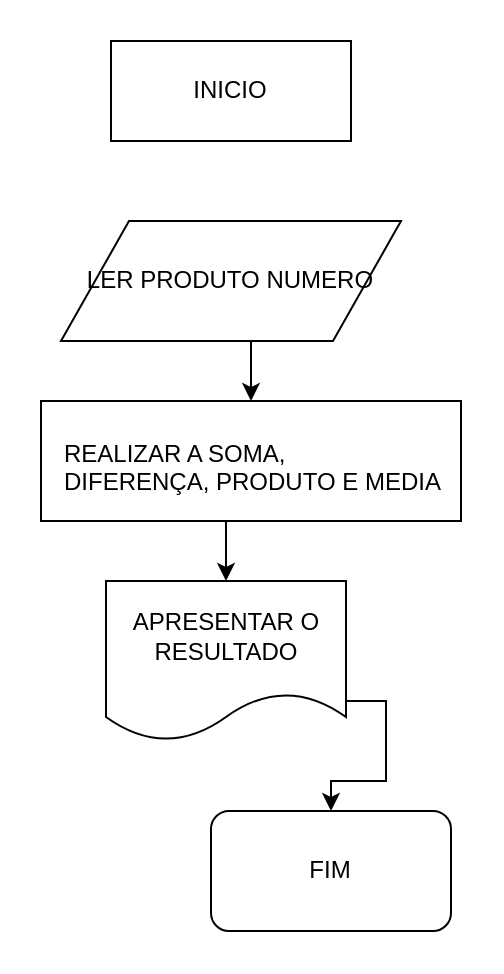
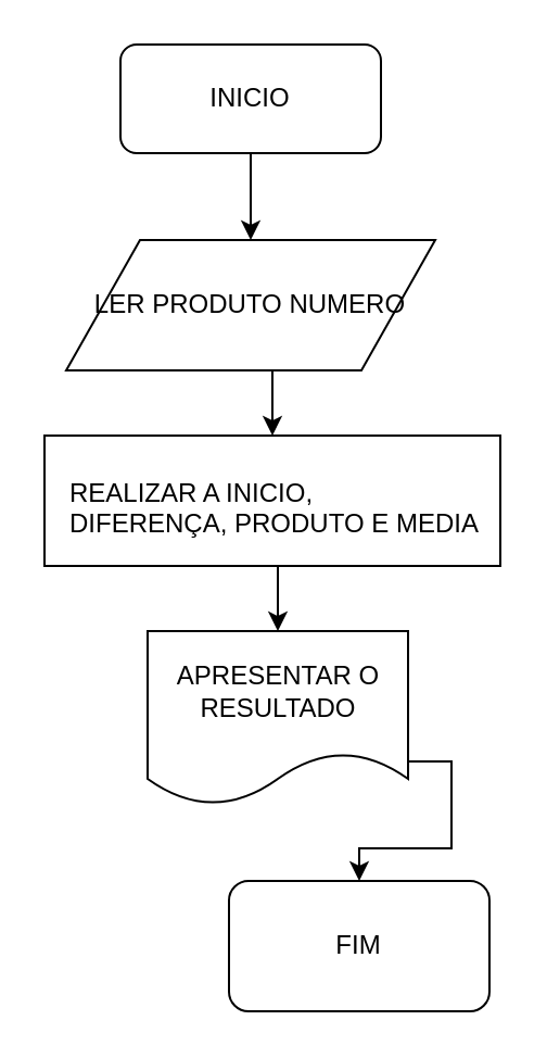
- <mxCell id="3" value="INICIO" style="whiteSpace=wrap;html=1;rounded=0;" vertex="1" parent="1"><mxGeometry x="55" y="20" width="120" height="50" as="geometry" /></mxCell>
+ <mxCell id="3" value="INICIO" style="rounded=1;whiteSpace=wrap;html=1;" vertex="1" parent="1"><mxGeometry x="55" y="20" width="120" height="50" as="geometry" /></mxCell>
+ <mxCell id="2" style="edgeStyle=orthogonalEdgeStyle;rounded=0;orthogonalLoop=1;jettySize=auto;html=1;exitX=0.5;exitY=1;exitDx=0;exitDy=0;entryX=0.5;entryY=0;entryDx=0;entryDy=0;" edge="1" parent="1" source="3" target="5"><mxGeometry relative="1" as="geometry" /></mxCell>
- <mxCell id="11" value="REALIZAR A SOMA, &lt;br&gt;DIFERENÇA, PRODUTO E MEDIA" style="text;html=1;" vertex="1" parent="1"><mxGeometry x="30" y="212.5" width="137.5" height="47.5" as="geometry" /></mxCell>
+ <mxCell id="11" value="REALIZAR A INICIO, &lt;br&gt;DIFERENÇA, PRODUTO E MEDIA" style="text;html=1;" vertex="1" parent="1"><mxGeometry x="30" y="212.5" width="137.5" height="47.5" as="geometry" /></mxCell>
- <mxCell id="9" value="APRESENTAR O RESULTADO" style="shape=document;whiteSpace=wrap;html=1;boundedLbl=1;" vertex="1" parent="1"><mxGeometry x="52.5" y="290" width="120" height="80" as="geometry" /></mxCell>
+ <mxCell id="9" value="APRESENTAR O RESULTADO" style="shape=document;whiteSpace=wrap;html=1;boundedLbl=1;" vertex="1" parent="1"><mxGeometry x="67.5" y="290" width="120" height="80" as="geometry" /></mxCell>
